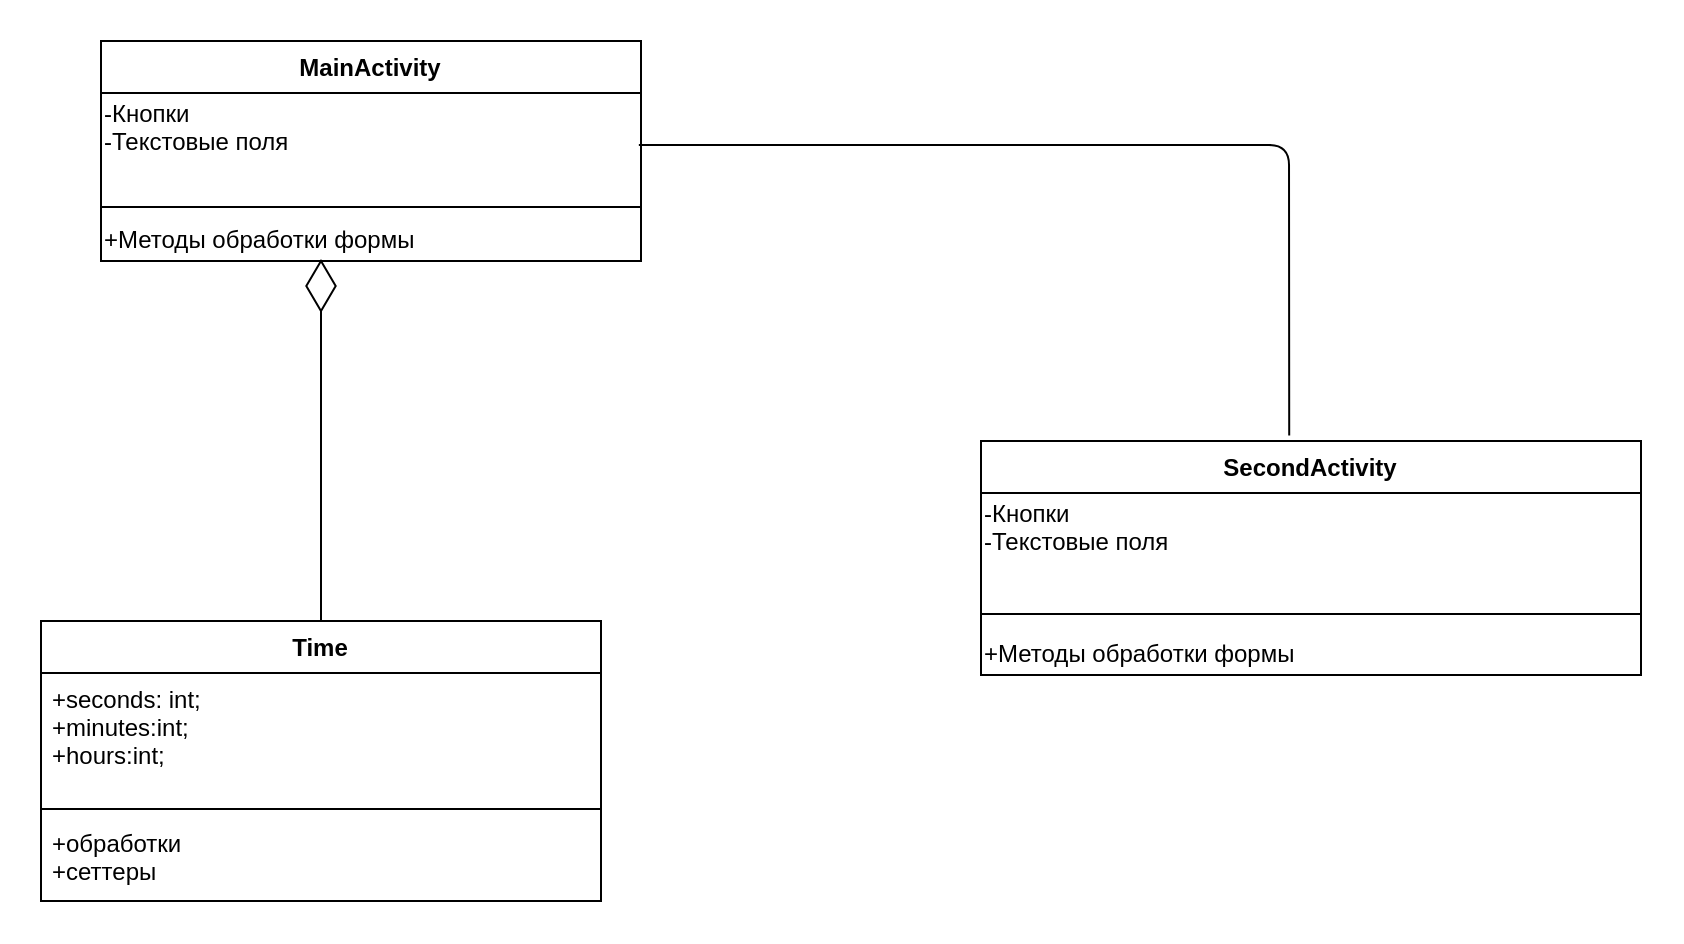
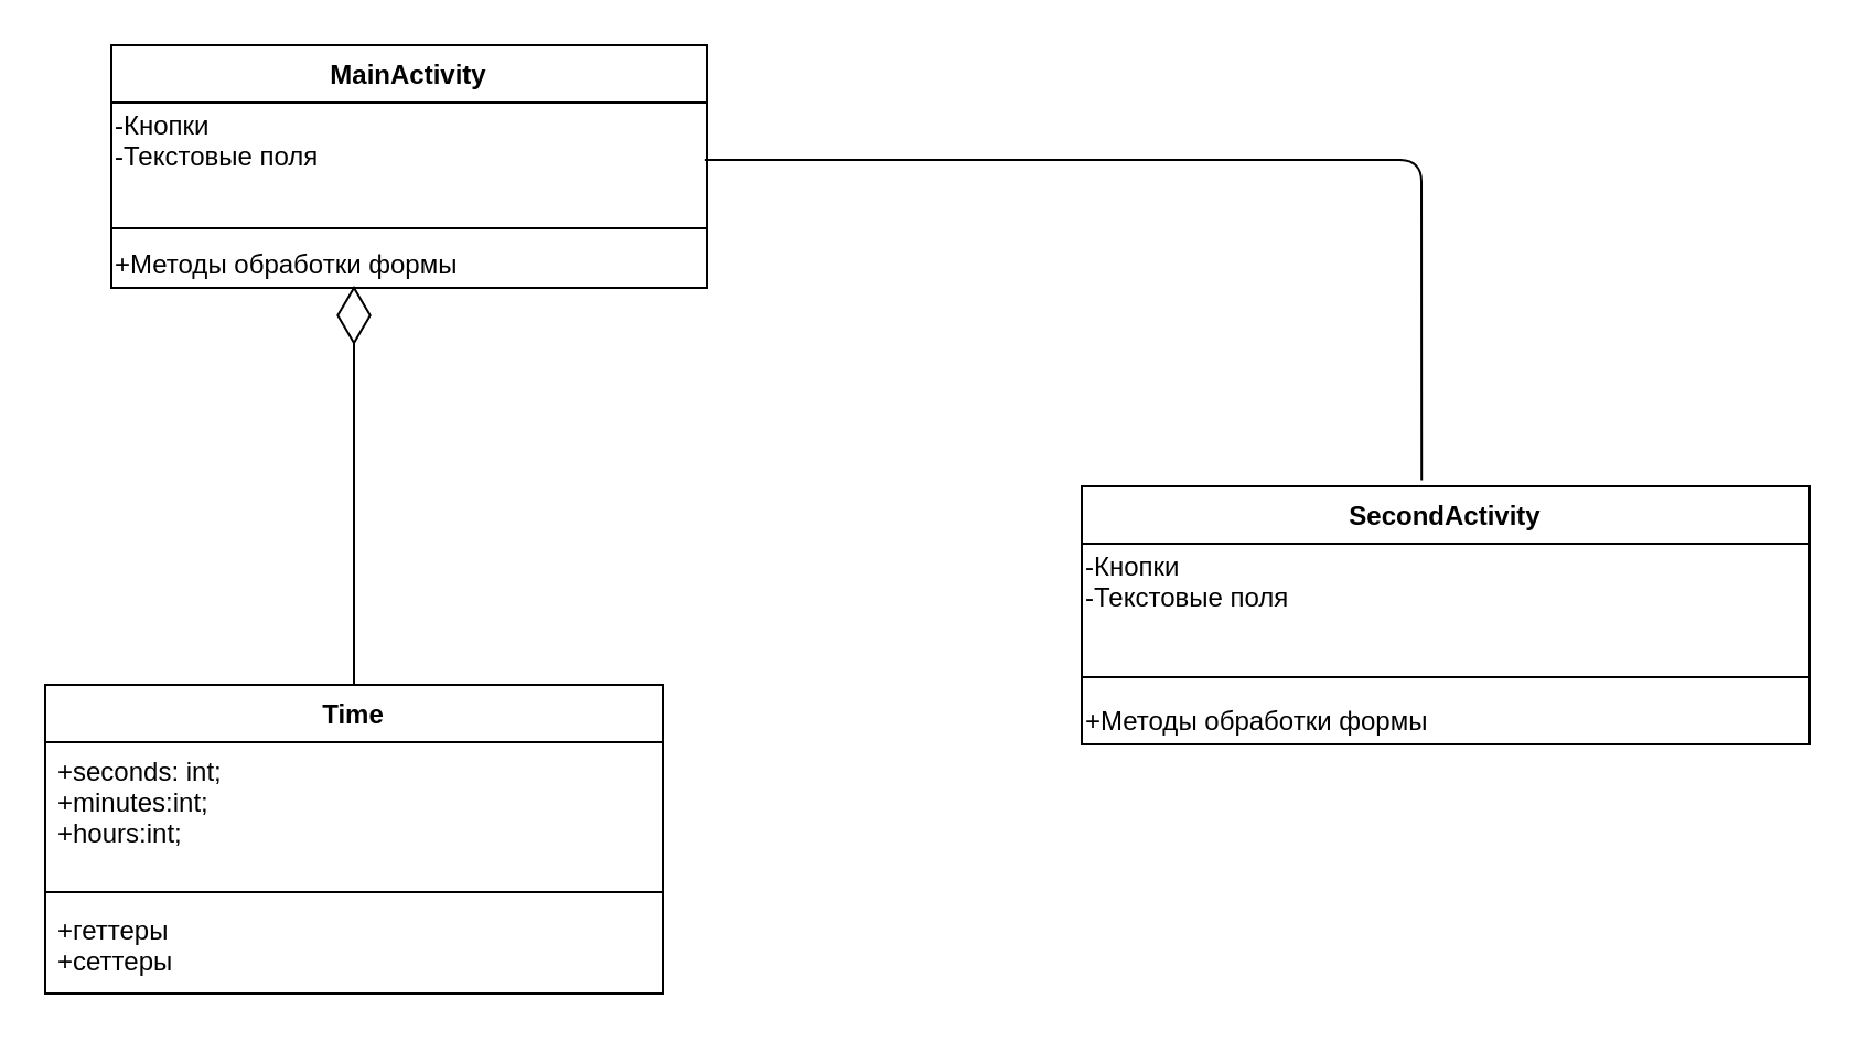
- <mxCell id="14" value="+обработки&#10;+сеттеры" style="text;strokeColor=none;fillColor=none;align=left;verticalAlign=top;spacingLeft=4;spacingRight=4;overflow=hidden;rotatable=0;points=[[0,0.5],[1,0.5]];portConstraint=eastwest;" parent="11" vertex="1"><mxGeometry y="98" width="280" height="42" as="geometry" /></mxCell>
+ <mxCell id="14" value="+геттеры&#10;+сеттеры" style="text;strokeColor=none;fillColor=none;align=left;verticalAlign=top;spacingLeft=4;spacingRight=4;overflow=hidden;rotatable=0;points=[[0,0.5],[1,0.5]];portConstraint=eastwest;" parent="11" vertex="1"><mxGeometry y="98" width="280" height="42" as="geometry" /></mxCell>
